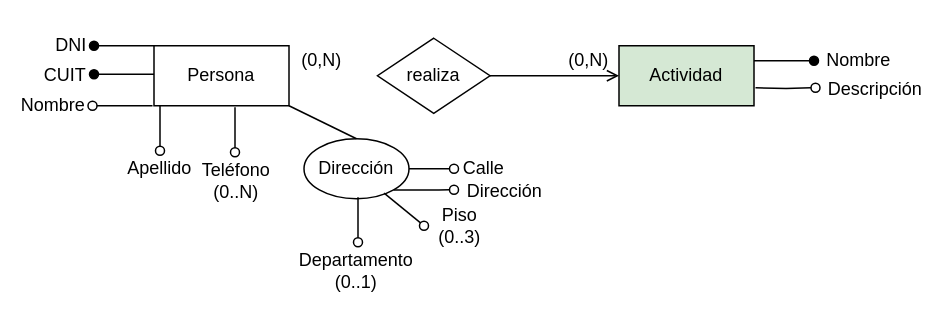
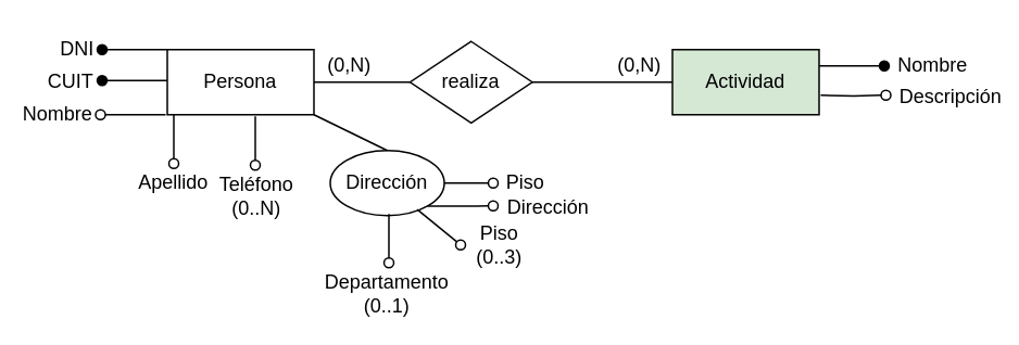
+ <mxCell id="2" style="edgeStyle=orthogonalEdgeStyle;rounded=0;orthogonalLoop=1;jettySize=auto;html=1;entryX=0;entryY=0.5;entryDx=0;entryDy=0;endArrow=none;endFill=0;" parent="1" source="5" target="9" edge="1"><mxGeometry relative="1" as="geometry" /></mxCell>
- <mxCell id="8" style="edgeStyle=orthogonalEdgeStyle;rounded=0;orthogonalLoop=1;jettySize=auto;html=1;entryX=0;entryY=0.5;entryDx=0;entryDy=0;endArrow=open;endFill=0;" parent="1" source="9" target="7" edge="1"><mxGeometry relative="1" as="geometry" /></mxCell>
+ <mxCell id="8" style="edgeStyle=orthogonalEdgeStyle;rounded=0;orthogonalLoop=1;jettySize=auto;html=1;entryX=0;entryY=0.5;entryDx=0;entryDy=0;endArrow=none;endFill=0;" parent="1" source="9" target="7" edge="1"><mxGeometry relative="1" as="geometry" /></mxCell>
- <mxCell id="21" value="Calle" style="text;html=1;strokeColor=none;fillColor=none;align=center;verticalAlign=middle;whiteSpace=wrap;rounded=0;" parent="1" vertex="1"><mxGeometry x="307" y="102" width="30" height="20" as="geometry" /></mxCell>
+ <mxCell id="21" value="Piso" style="text;html=1;strokeColor=none;fillColor=none;align=center;verticalAlign=middle;whiteSpace=wrap;rounded=0;" parent="1" vertex="1"><mxGeometry x="307" y="102" width="30" height="20" as="geometry" /></mxCell>
